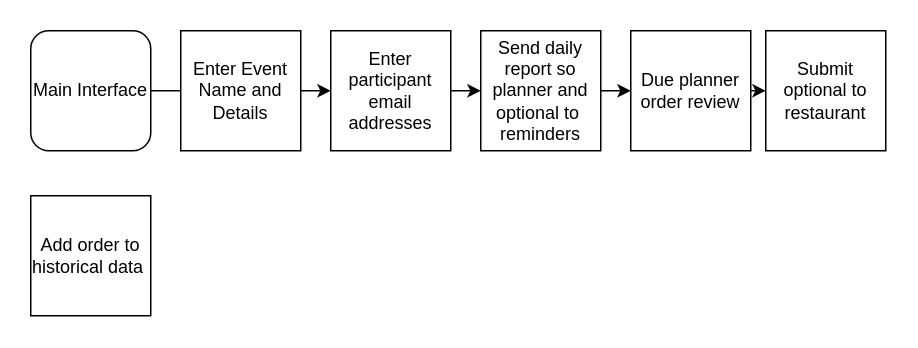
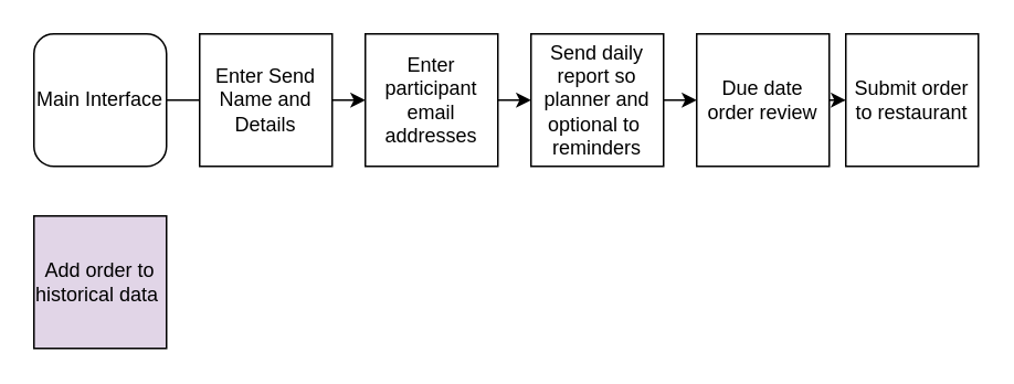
- <mxCell id="5" value="Enter Event Name and Details" style="whiteSpace=wrap;html=1;aspect=fixed;labelBackgroundColor=none;" vertex="1" parent="1"><mxGeometry x="120" y="20" width="80" height="80" as="geometry" /></mxCell>
+ <mxCell id="5" value="Enter Send Name and Details" style="whiteSpace=wrap;html=1;aspect=fixed;labelBackgroundColor=none;" vertex="1" parent="1"><mxGeometry x="120" y="20" width="80" height="80" as="geometry" /></mxCell>
- <mxCell id="11" value="Due planner order review" style="whiteSpace=wrap;html=1;aspect=fixed;labelBackgroundColor=none;" vertex="1" parent="1"><mxGeometry x="420" y="20" width="80" height="80" as="geometry" /></mxCell>
+ <mxCell id="11" value="Due date order review" style="whiteSpace=wrap;html=1;aspect=fixed;labelBackgroundColor=none;" vertex="1" parent="1"><mxGeometry x="420" y="20" width="80" height="80" as="geometry" /></mxCell>
- <mxCell id="12" value="Submit optional to restaurant" style="whiteSpace=wrap;html=1;aspect=fixed;labelBackgroundColor=none;" vertex="1" parent="1"><mxGeometry x="510" y="20" width="80" height="80" as="geometry" /></mxCell>
+ <mxCell id="12" value="Submit order to restaurant" style="whiteSpace=wrap;html=1;aspect=fixed;labelBackgroundColor=none;" vertex="1" parent="1"><mxGeometry x="510" y="20" width="80" height="80" as="geometry" /></mxCell>
- <mxCell id="13" value="Add order to historical data&amp;nbsp;" style="whiteSpace=wrap;html=1;aspect=fixed;labelBackgroundColor=none;" vertex="1" parent="1"><mxGeometry x="20" y="130" width="80" height="80" as="geometry" /></mxCell>
+ <mxCell id="13" value="Add order to historical data&amp;nbsp;" style="whiteSpace=wrap;html=1;aspect=fixed;labelBackgroundColor=none;fillColor=#e1d5e7;" vertex="1" parent="1"><mxGeometry x="20" y="130" width="80" height="80" as="geometry" /></mxCell>
